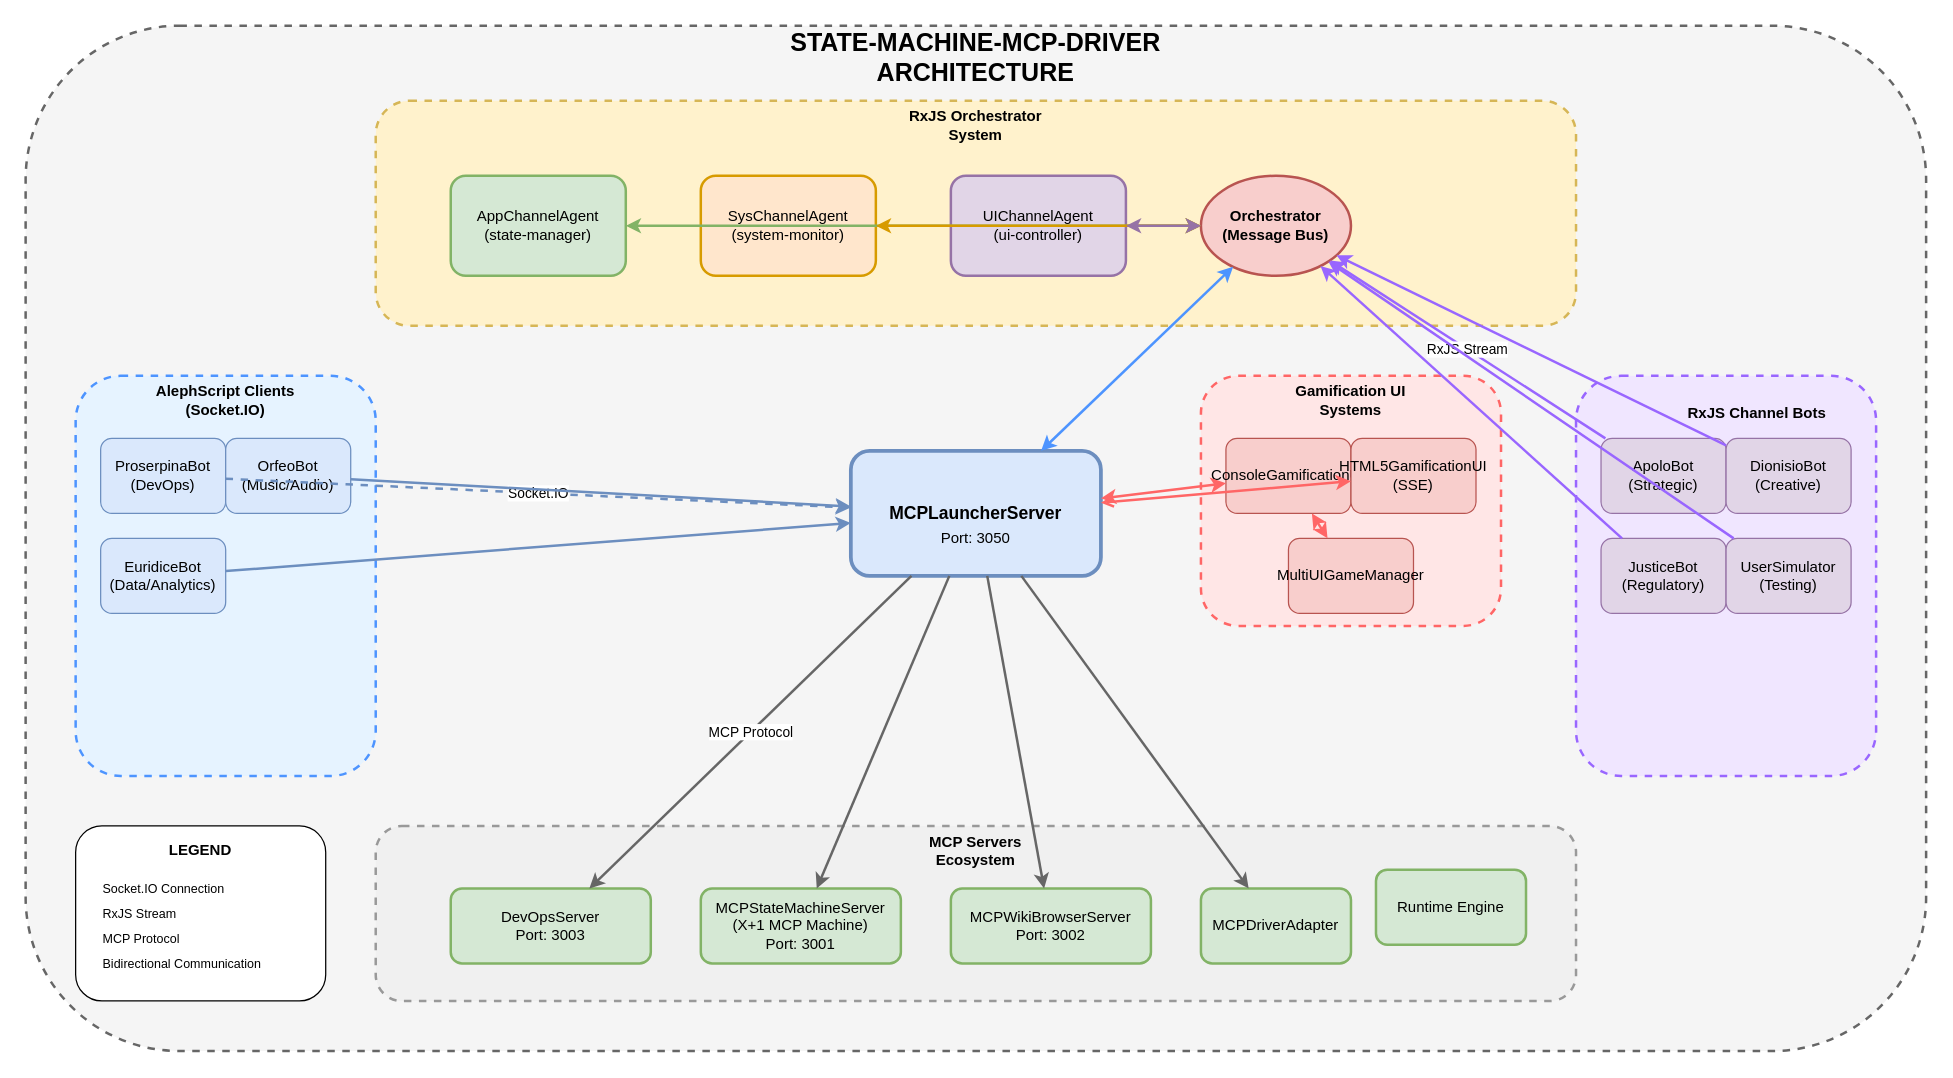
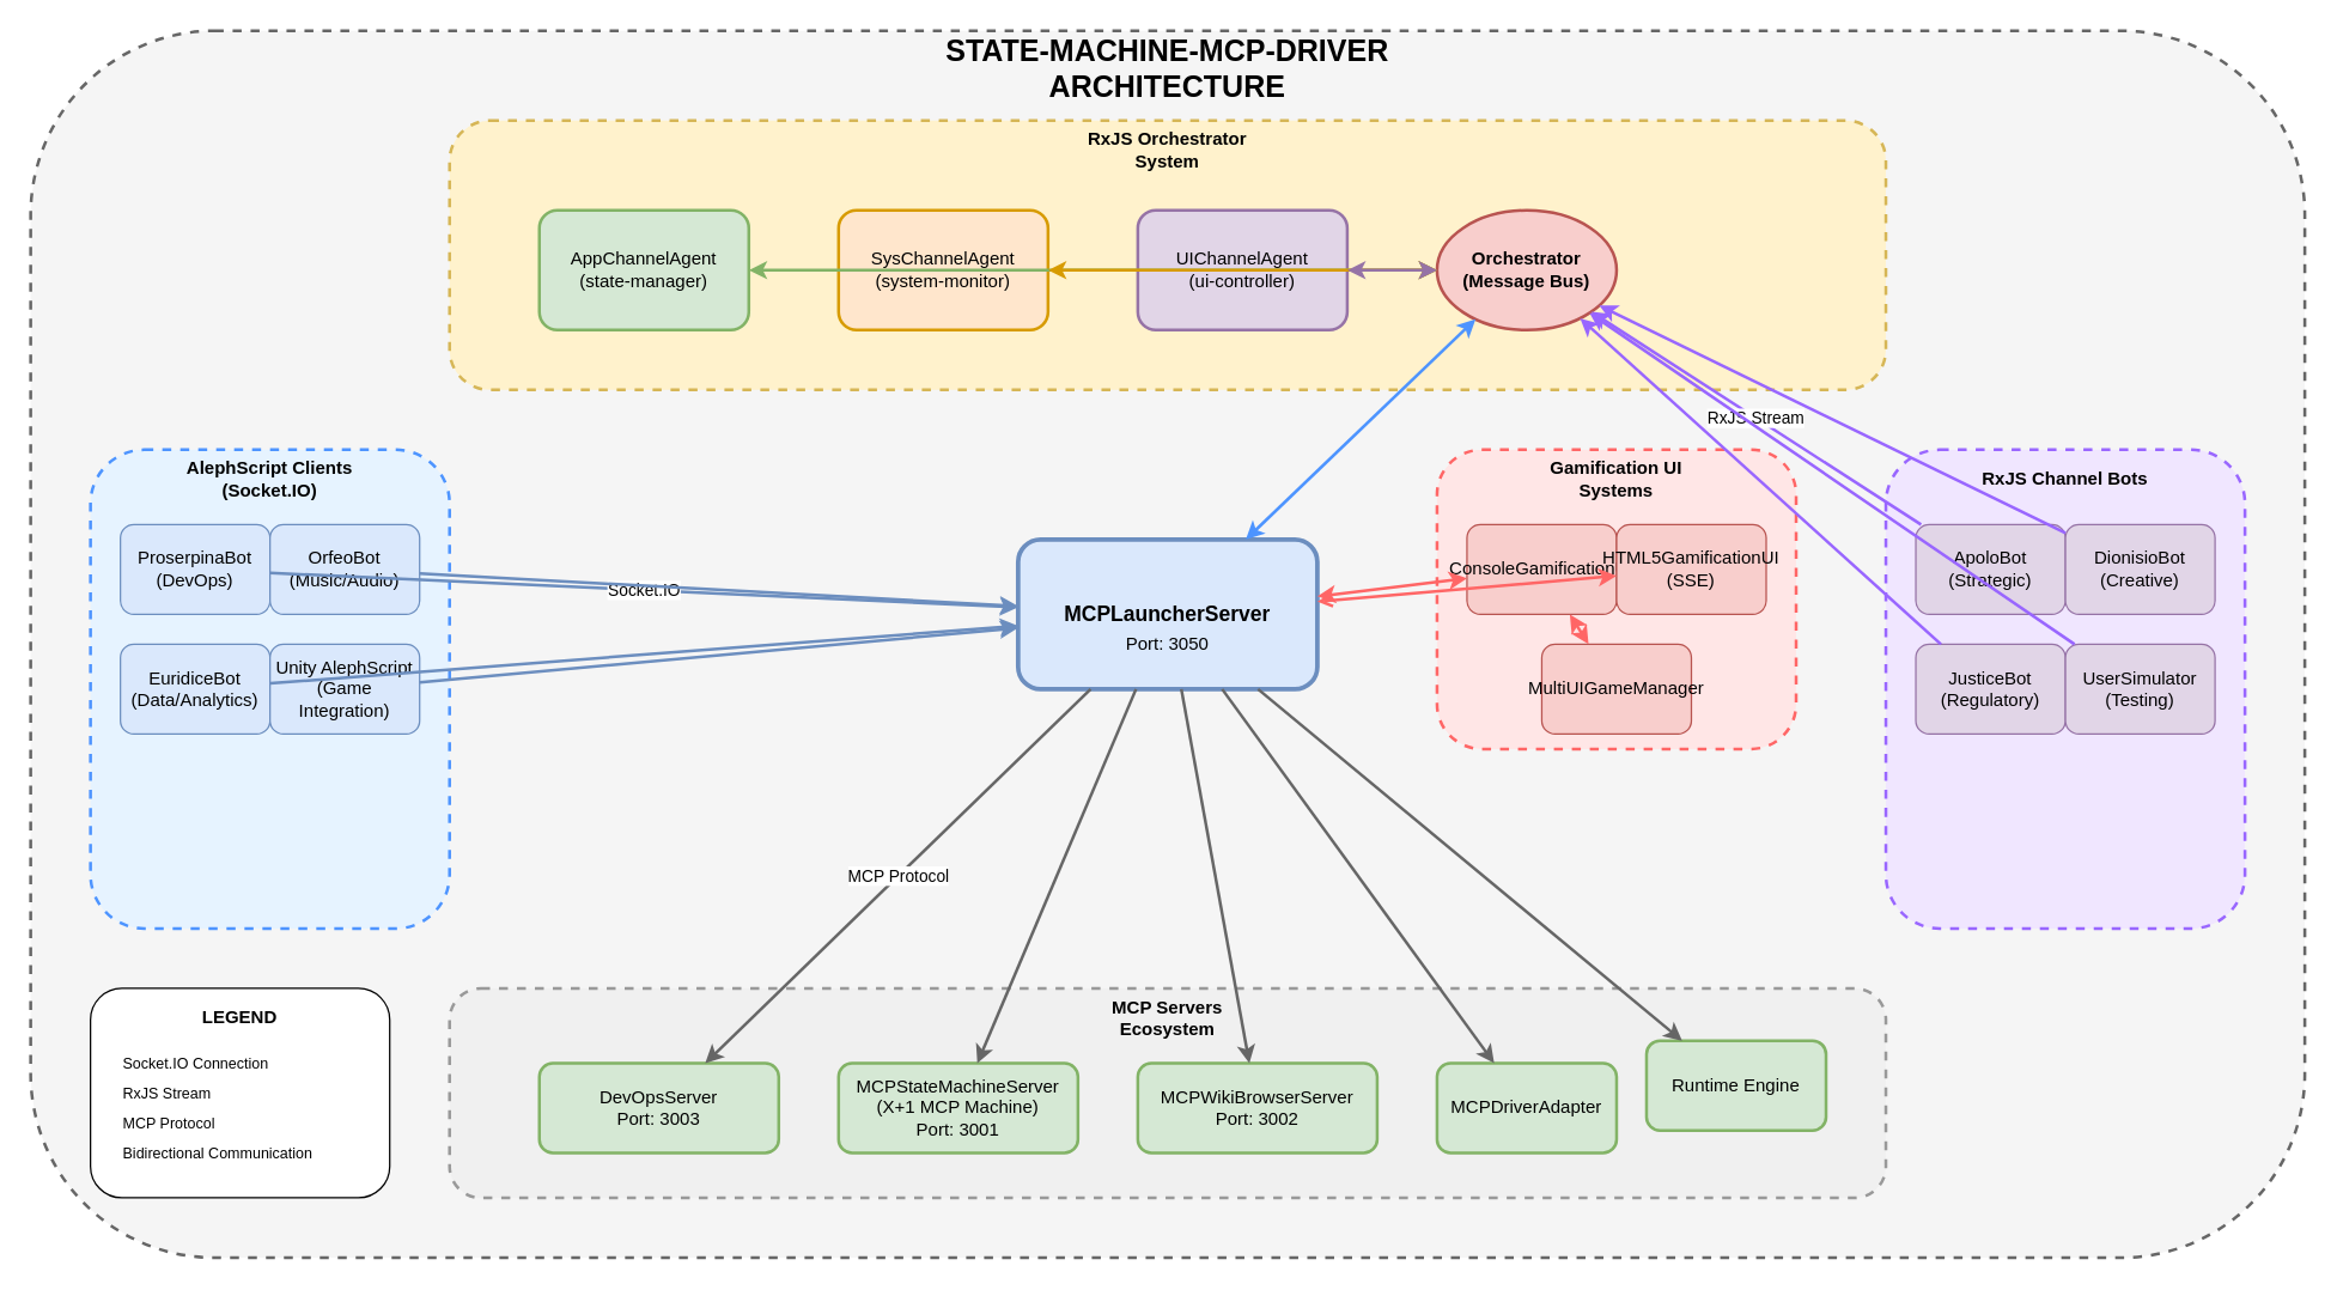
- <mxCell id="19" value="RxJS Channel Bots" style="text;html=1;strokeColor=none;fillColor=none;align=center;verticalAlign=middle;whiteSpace=wrap;rounded=0;fontStyle=1;fontSize=12;" vertex="1" parent="1"><mxGeometry x="1345" y="320" width="120" height="20" as="geometry" /></mxCell>
+ <mxCell id="19" value="RxJS Channel Bots" style="text;html=1;strokeColor=none;fillColor=none;align=center;verticalAlign=middle;whiteSpace=wrap;rounded=0;fontStyle=1;fontSize=12;" vertex="1" parent="1"><mxGeometry x="1320" y="310" width="120" height="20" as="geometry" /></mxCell>
- <mxCell id="40" value="Socket.IO" style="endArrow=classic;html=1;strokeWidth=2;strokeColor=#6c8ebf;curved=1;dashed=1;" edge="1" parent="1" source="14" target="4"><mxGeometry relative="1" as="geometry" /></mxCell>
+ <mxCell id="40" value="Socket.IO" style="endArrow=classic;html=1;strokeWidth=2;strokeColor=#6c8ebf;curved=1;" edge="1" parent="1" source="14" target="4"><mxGeometry relative="1" as="geometry" /></mxCell>
+ <mxCell id="43" value="" style="endArrow=classic;html=1;strokeWidth=2;strokeColor=#6c8ebf;curved=1;" edge="1" parent="1" source="17" target="4"><mxGeometry relative="1" as="geometry" /></mxCell>
+ <mxCell id="17" value="Unity AlephScript&lt;br&gt;(Game Integration)" style="rounded=1;whiteSpace=wrap;html=1;fillColor=#dae8fc;strokeColor=#6c8ebf;" vertex="1" parent="1"><mxGeometry x="180" y="430" width="100" height="60" as="geometry" /></mxCell>
+ <mxCell id="55" value="" style="endArrow=classic;html=1;strokeWidth=2;strokeColor=#666666;" edge="1" parent="1" source="4" target="35"><mxGeometry relative="1" as="geometry" /></mxCell>
